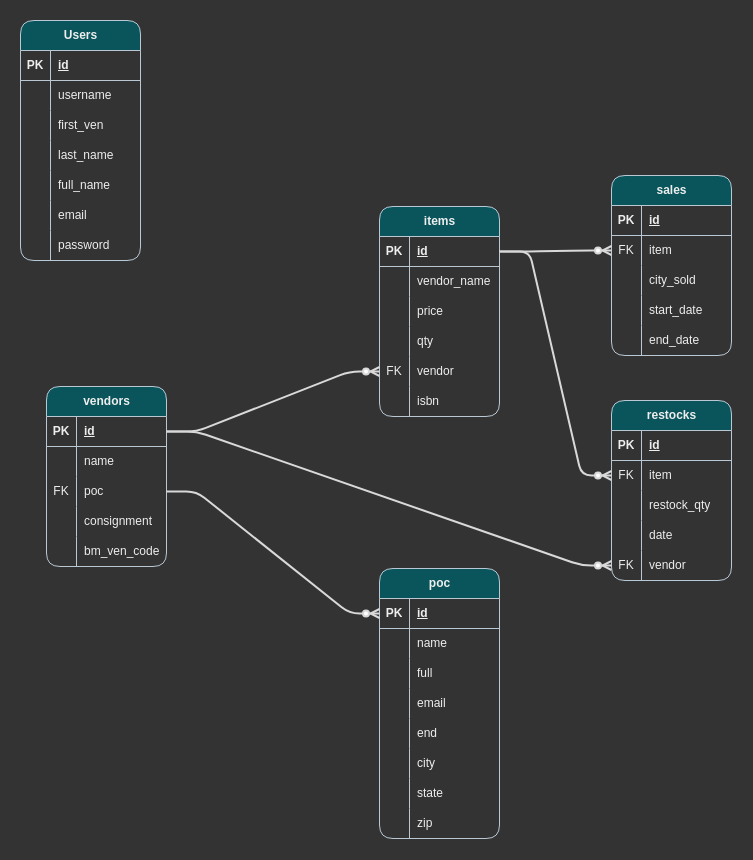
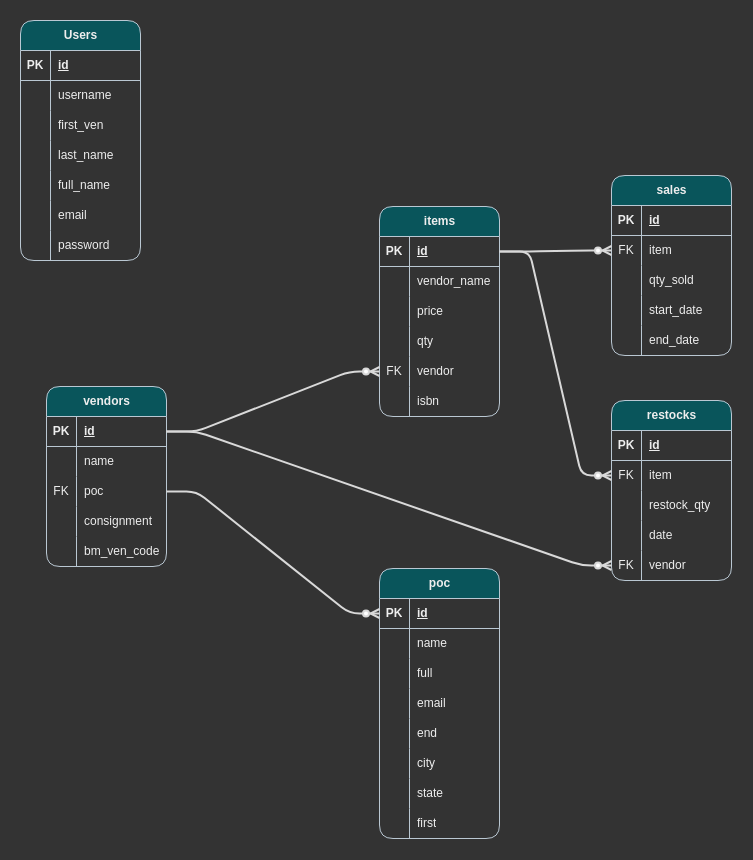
- <mxCell id="68" value="city_sold" style="shape=partialRectangle;connectable=0;fillColor=none;top=0;left=0;bottom=0;right=0;align=left;spacingLeft=6;overflow=hidden;whiteSpace=wrap;html=1;rounded=1;labelBackgroundColor=none;strokeColor=#BAC8D3;fontColor=#EEEEEE;" parent="66" vertex="1"><mxGeometry x="30" width="90" height="30" as="geometry"><mxRectangle width="90" height="30" as="alternateBounds" /></mxGeometry></mxCell>
+ <mxCell id="68" value="qty_sold" style="shape=partialRectangle;connectable=0;fillColor=none;top=0;left=0;bottom=0;right=0;align=left;spacingLeft=6;overflow=hidden;whiteSpace=wrap;html=1;rounded=1;labelBackgroundColor=none;strokeColor=#BAC8D3;fontColor=#EEEEEE;" parent="66" vertex="1"><mxGeometry x="30" width="90" height="30" as="geometry"><mxRectangle width="90" height="30" as="alternateBounds" /></mxGeometry></mxCell>
- <mxCell id="99" value="zip" style="shape=partialRectangle;connectable=0;fillColor=none;top=0;left=0;bottom=0;right=0;align=left;spacingLeft=6;overflow=hidden;whiteSpace=wrap;html=1;rounded=1;labelBackgroundColor=none;strokeColor=#BAC8D3;fontColor=#EEEEEE;" parent="97" vertex="1"><mxGeometry x="30" width="90" height="30" as="geometry"><mxRectangle width="90" height="30" as="alternateBounds" /></mxGeometry></mxCell>
+ <mxCell id="99" value="first" style="shape=partialRectangle;connectable=0;fillColor=none;top=0;left=0;bottom=0;right=0;align=left;spacingLeft=6;overflow=hidden;whiteSpace=wrap;html=1;rounded=1;labelBackgroundColor=none;strokeColor=#BAC8D3;fontColor=#EEEEEE;" parent="97" vertex="1"><mxGeometry x="30" width="90" height="30" as="geometry"><mxRectangle width="90" height="30" as="alternateBounds" /></mxGeometry></mxCell>
